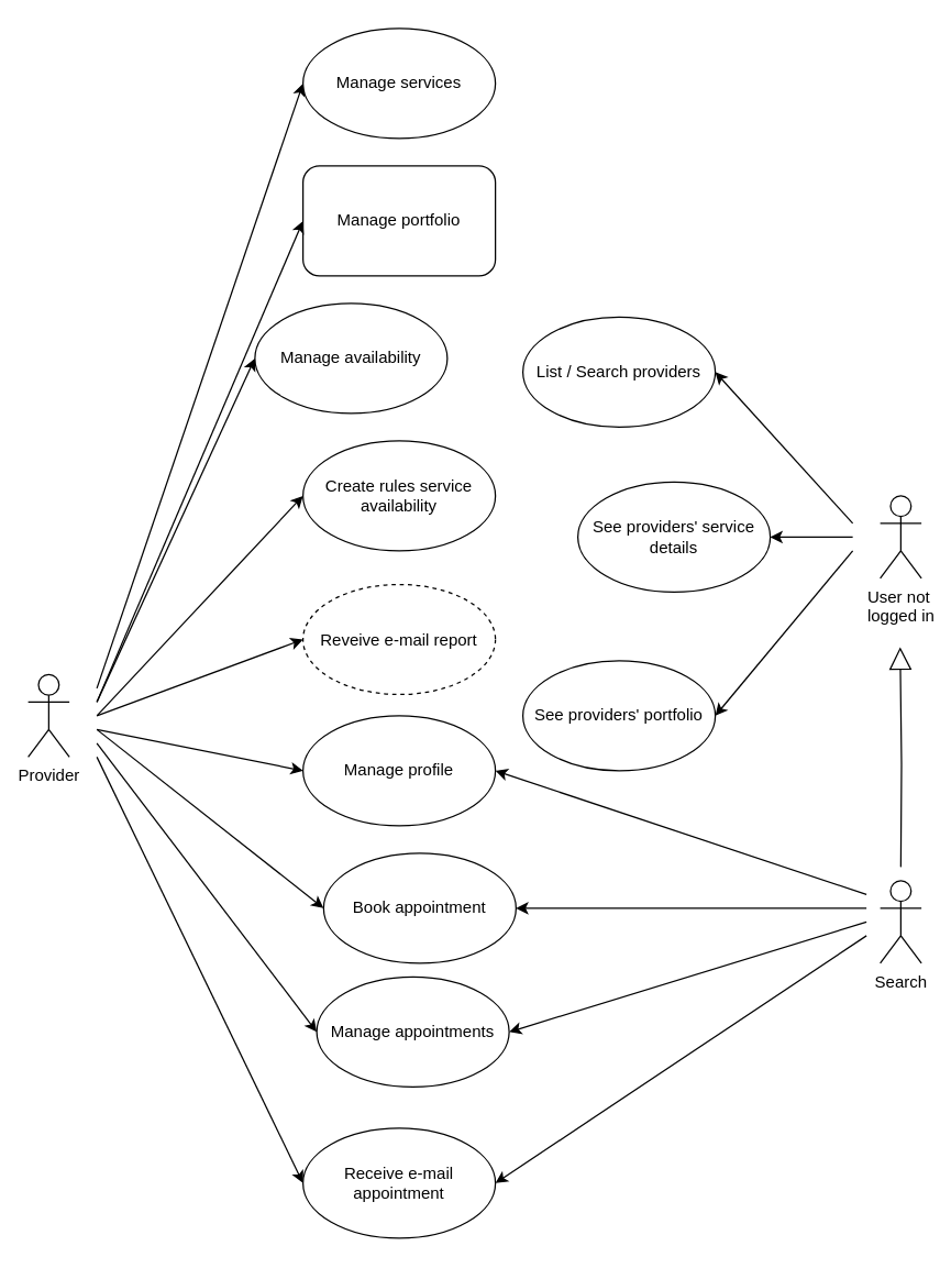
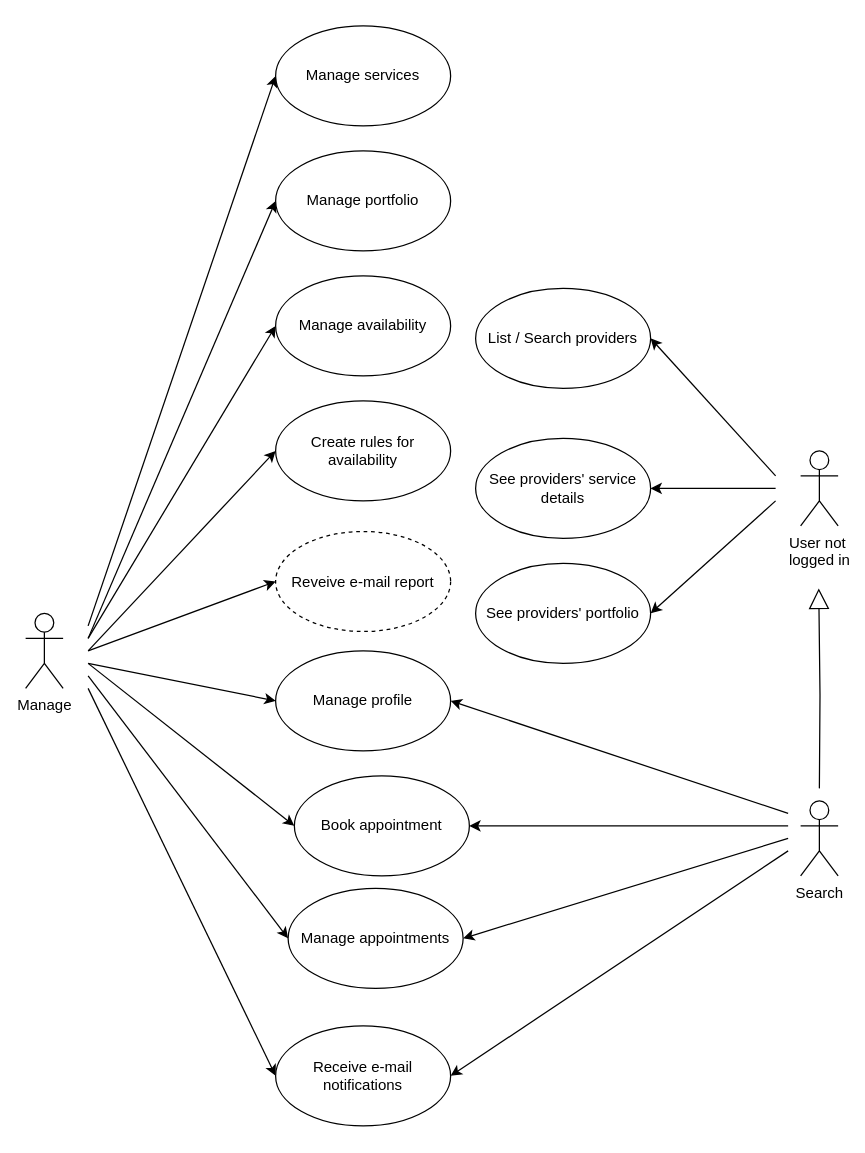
- <mxCell id="4" value="Manage portfolio" style="whiteSpace=wrap;html=1;rounded=1;" vertex="1" parent="1"><mxGeometry x="220" y="120" width="140" height="80" as="geometry" /></mxCell>
+ <mxCell id="4" value="Manage portfolio" style="ellipse;whiteSpace=wrap;html=1;" vertex="1" parent="1"><mxGeometry x="220" y="120" width="140" height="80" as="geometry" /></mxCell>
- <mxCell id="6" value="Manage availability" style="ellipse;whiteSpace=wrap;html=1;" vertex="1" parent="1"><mxGeometry x="185" y="220" width="140" height="80" as="geometry" /></mxCell>
+ <mxCell id="6" value="Manage availability" style="ellipse;whiteSpace=wrap;html=1;" vertex="1" parent="1"><mxGeometry x="220" y="220" width="140" height="80" as="geometry" /></mxCell>
- <mxCell id="10" value="Create rules service availability" style="ellipse;whiteSpace=wrap;html=1;" vertex="1" parent="1"><mxGeometry x="220" y="320" width="140" height="80" as="geometry" /></mxCell>
+ <mxCell id="10" value="Create rules for availability" style="ellipse;whiteSpace=wrap;html=1;" vertex="1" parent="1"><mxGeometry x="220" y="320" width="140" height="80" as="geometry" /></mxCell>
- <mxCell id="23" value="See providers' service details" style="ellipse;whiteSpace=wrap;html=1;" vertex="1" parent="1"><mxGeometry x="420" y="350" width="140" height="80" as="geometry" /></mxCell>
+ <mxCell id="23" value="See providers' service details" style="ellipse;whiteSpace=wrap;html=1;" vertex="1" parent="1"><mxGeometry x="380" y="350" width="140" height="80" as="geometry" /></mxCell>
- <mxCell id="24" value="See providers' portfolio" style="ellipse;whiteSpace=wrap;html=1;" vertex="1" parent="1"><mxGeometry x="380" y="480" width="140" height="80" as="geometry" /></mxCell>
+ <mxCell id="24" value="See providers' portfolio" style="ellipse;whiteSpace=wrap;html=1;" vertex="1" parent="1"><mxGeometry x="380" y="450" width="140" height="80" as="geometry" /></mxCell>
- <mxCell id="2" value="Provider" style="shape=umlActor;verticalLabelPosition=bottom;verticalAlign=top;html=1;outlineConnect=0;" vertex="1" parent="1"><mxGeometry x="20" y="490" width="30" height="60" as="geometry" /></mxCell>
+ <mxCell id="2" value="Manage" style="shape=umlActor;verticalLabelPosition=bottom;verticalAlign=top;html=1;outlineConnect=0;" vertex="1" parent="1"><mxGeometry x="20" y="490" width="30" height="60" as="geometry" /></mxCell>
- <mxCell id="20" value="Receive e-mail appointment" style="ellipse;whiteSpace=wrap;html=1;" vertex="1" parent="1"><mxGeometry x="220" y="820" width="140" height="80" as="geometry" /></mxCell>
+ <mxCell id="20" value="Receive e-mail notifications" style="ellipse;whiteSpace=wrap;html=1;" vertex="1" parent="1"><mxGeometry x="220" y="820" width="140" height="80" as="geometry" /></mxCell>
